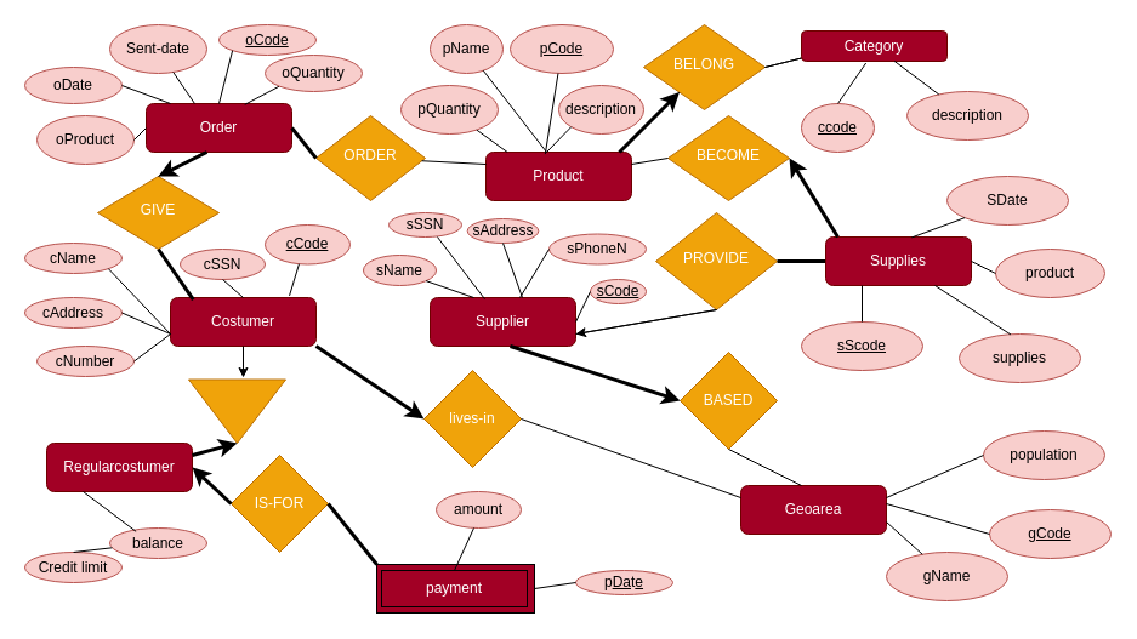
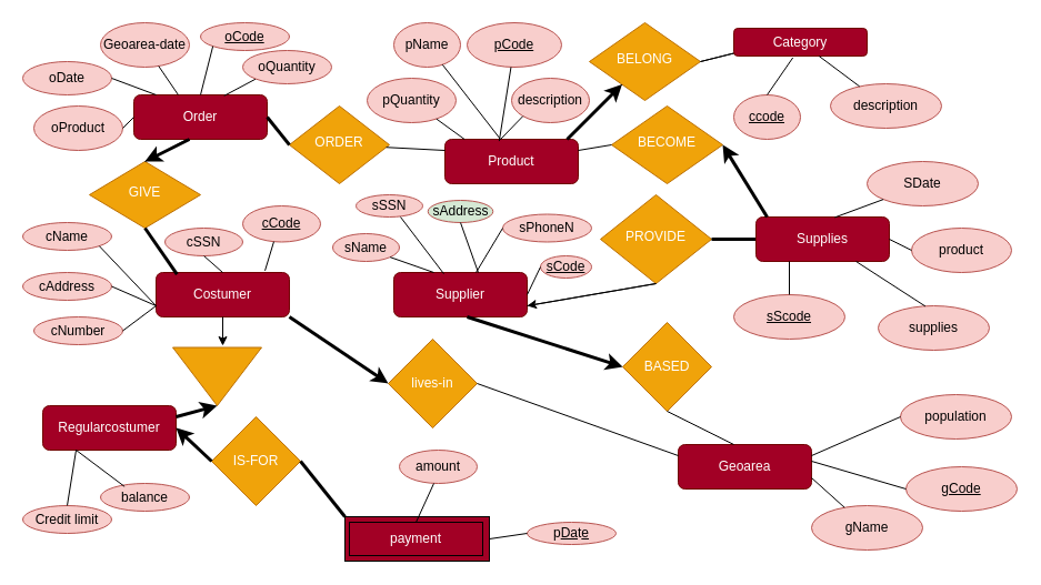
- <mxCell id="56" value="Sent-date" style="ellipse;whiteSpace=wrap;html=1;align=center;newEdgeStyle={&quot;edgeStyle&quot;:&quot;entityRelationEdgeStyle&quot;,&quot;startArrow&quot;:&quot;none&quot;,&quot;endArrow&quot;:&quot;none&quot;,&quot;segment&quot;:10,&quot;curved&quot;:1};treeFolding=1;treeMoving=1;fillColor=#f8cecc;strokeColor=#b85450;" vertex="1" parent="1"><mxGeometry x="90" y="20" width="80" height="40" as="geometry" /></mxCell>
+ <mxCell id="56" value="Geoarea-date" style="ellipse;whiteSpace=wrap;html=1;align=center;newEdgeStyle={&quot;edgeStyle&quot;:&quot;entityRelationEdgeStyle&quot;,&quot;startArrow&quot;:&quot;none&quot;,&quot;endArrow&quot;:&quot;none&quot;,&quot;segment&quot;:10,&quot;curved&quot;:1};treeFolding=1;treeMoving=1;fillColor=#f8cecc;strokeColor=#b85450;" vertex="1" parent="1"><mxGeometry x="90" y="20" width="80" height="40" as="geometry" /></mxCell>
- <mxCell id="87" value="sAddress" style="ellipse;whiteSpace=wrap;html=1;align=center;newEdgeStyle={&quot;edgeStyle&quot;:&quot;entityRelationEdgeStyle&quot;,&quot;startArrow&quot;:&quot;none&quot;,&quot;endArrow&quot;:&quot;none&quot;,&quot;segment&quot;:10,&quot;curved&quot;:1};treeFolding=1;treeMoving=1;fillColor=#f8cecc;strokeColor=#b85450;" vertex="1" parent="1"><mxGeometry x="384.75" y="180" width="58.5" height="20" as="geometry" /></mxCell>
+ <mxCell id="87" value="sAddress" style="ellipse;whiteSpace=wrap;html=1;align=center;newEdgeStyle={&quot;edgeStyle&quot;:&quot;entityRelationEdgeStyle&quot;,&quot;startArrow&quot;:&quot;none&quot;,&quot;endArrow&quot;:&quot;none&quot;,&quot;segment&quot;:10,&quot;curved&quot;:1};treeFolding=1;treeMoving=1;fillColor=#d5e8d4;strokeColor=#b85450;" vertex="1" parent="1"><mxGeometry x="384.75" y="180" width="58.5" height="20" as="geometry" /></mxCell>
- <mxCell id="75" value="" style="endArrow=none;html=1;exitX=0.5;exitY=0;exitDx=0;exitDy=0;" edge="1" parent="1" source="73" target="74"><mxGeometry width="50" height="50" relative="1" as="geometry"><mxPoint x="360" y="295" as="sourcePoint" /><mxPoint x="410" y="245" as="targetPoint" /></mxGeometry></mxCell>
+ <mxCell id="75" value="" style="endArrow=none;html=1;exitX=0.5;exitY=0;exitDx=0;exitDy=0;entryX=0.25;entryY=1;entryDx=0;entryDy=0;" edge="1" parent="1" source="73" target="25"><mxGeometry width="50" height="50" relative="1" as="geometry"><mxPoint x="360" y="295" as="sourcePoint" /><mxPoint x="410" y="245" as="targetPoint" /></mxGeometry></mxCell>
